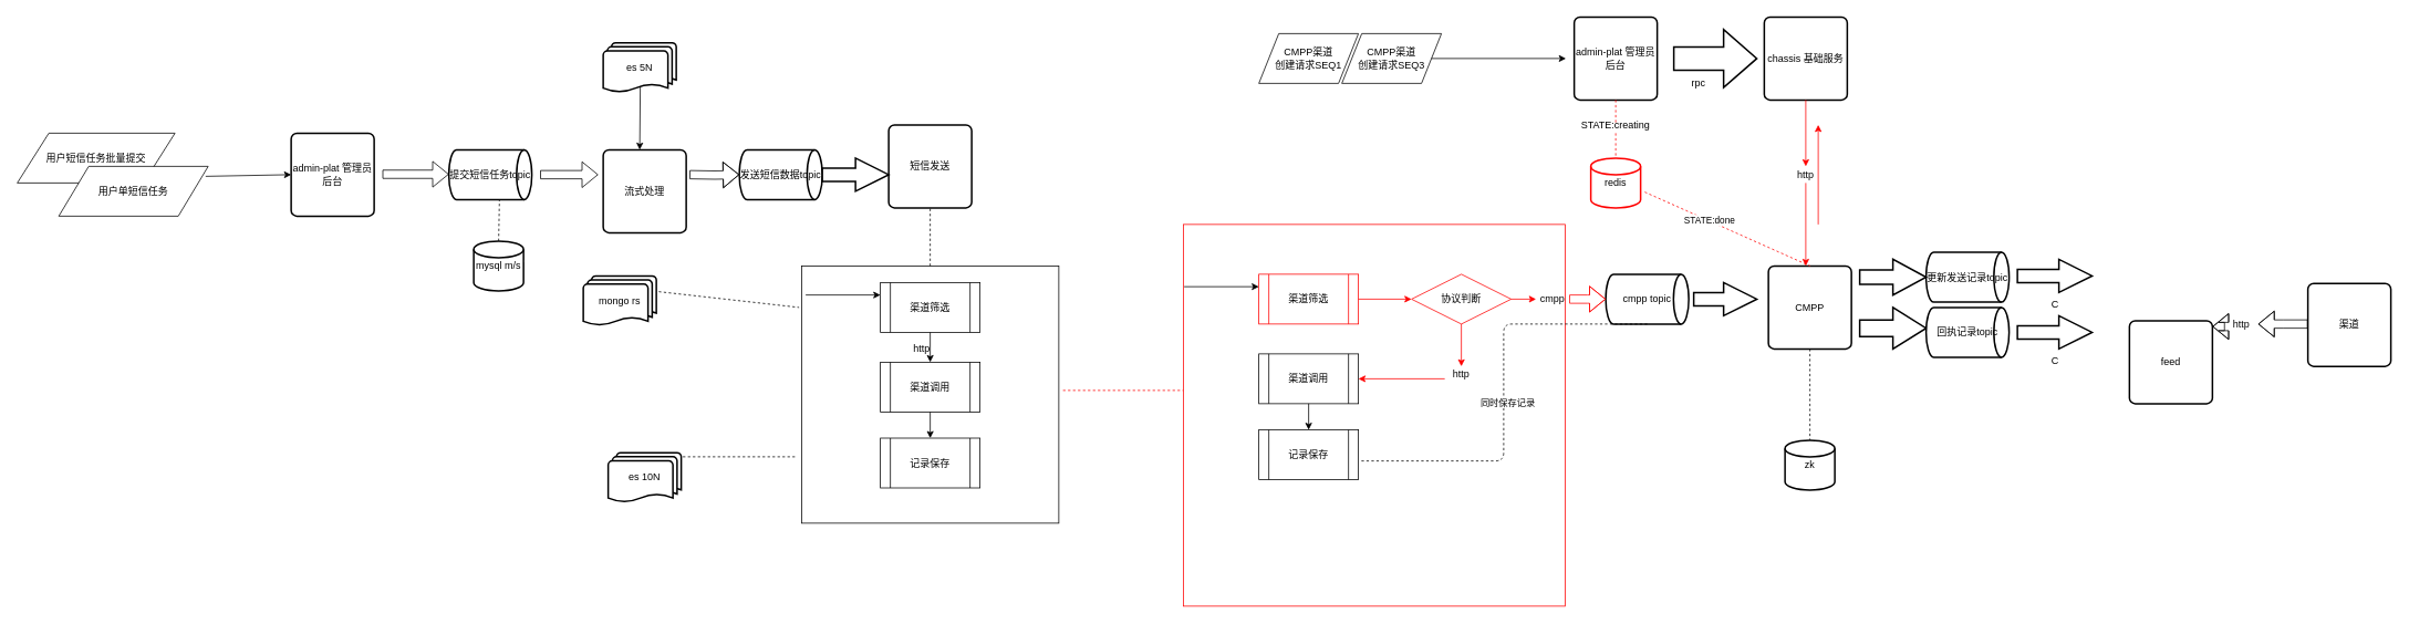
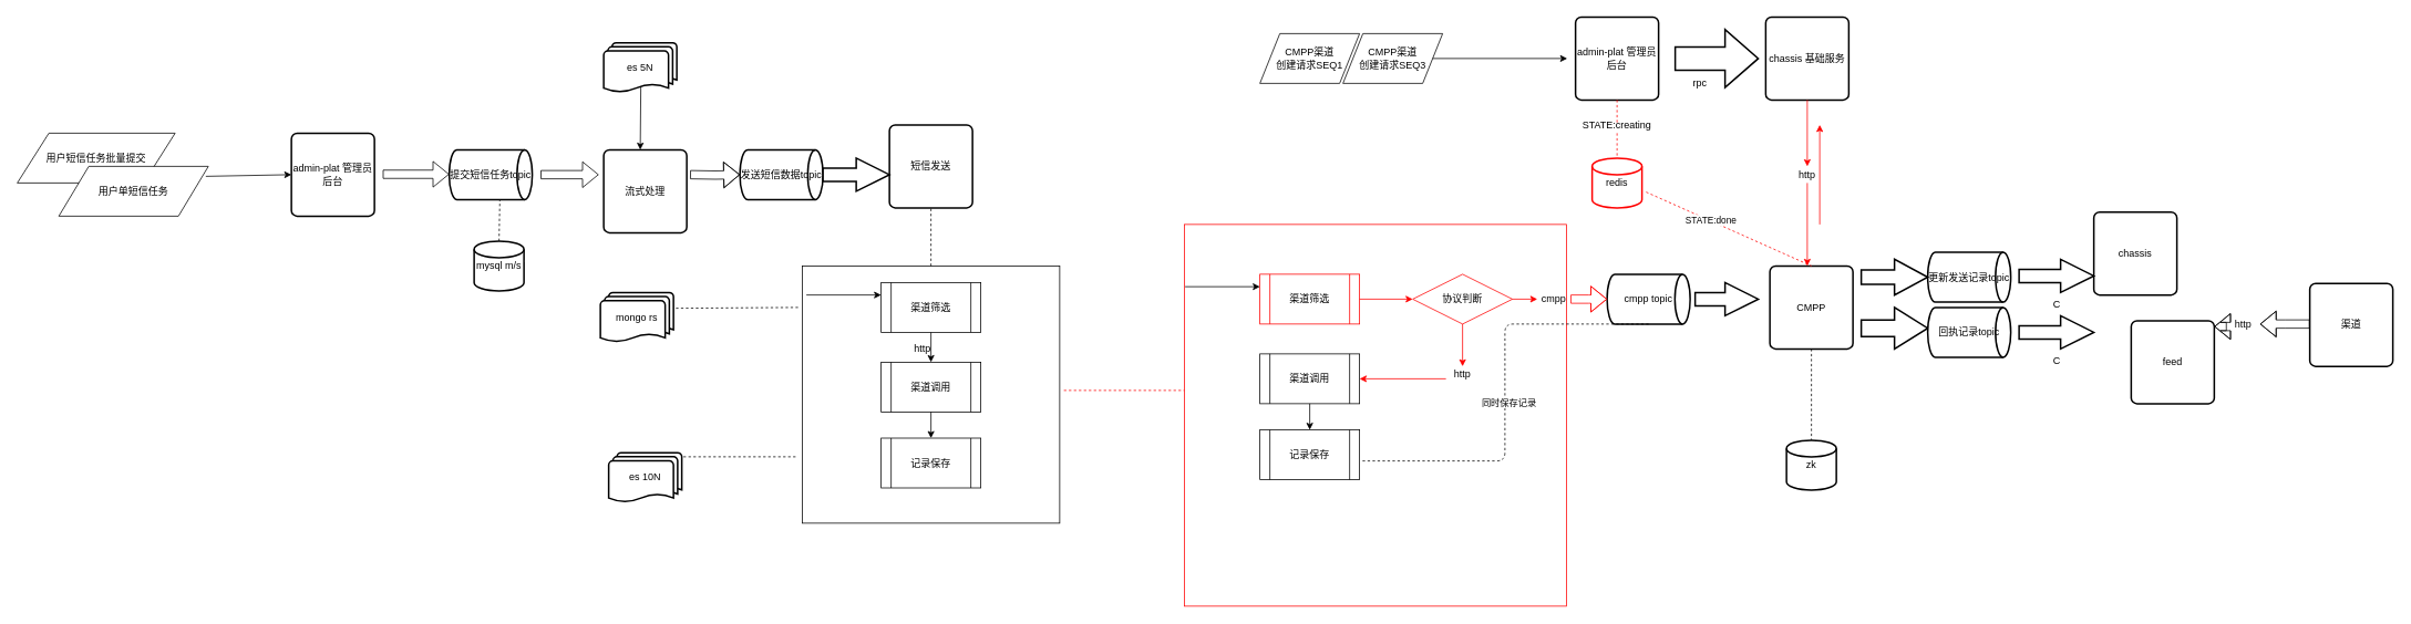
+ <mxCell id="51" value="chassis" style="rounded=1;whiteSpace=wrap;html=1;absoluteArcSize=1;arcSize=14;strokeWidth=2;fillColor=#FFFFFF;" parent="1" vertex="1"><mxGeometry x="2520" y="255" width="100" height="100" as="geometry" /></mxCell>
- <mxCell id="30" value="mongo rs" style="strokeWidth=2;html=1;shape=mxgraph.flowchart.multi-document;whiteSpace=wrap;fillColor=#FFFFFF;" parent="1" vertex="1"><mxGeometry x="702" y="332" width="88" height="60" as="geometry" /></mxCell>
+ <mxCell id="30" value="mongo rs" style="strokeWidth=2;html=1;shape=mxgraph.flowchart.multi-document;whiteSpace=wrap;fillColor=#FFFFFF;" parent="1" vertex="1"><mxGeometry x="722" y="352" width="88" height="60" as="geometry" /></mxCell>
